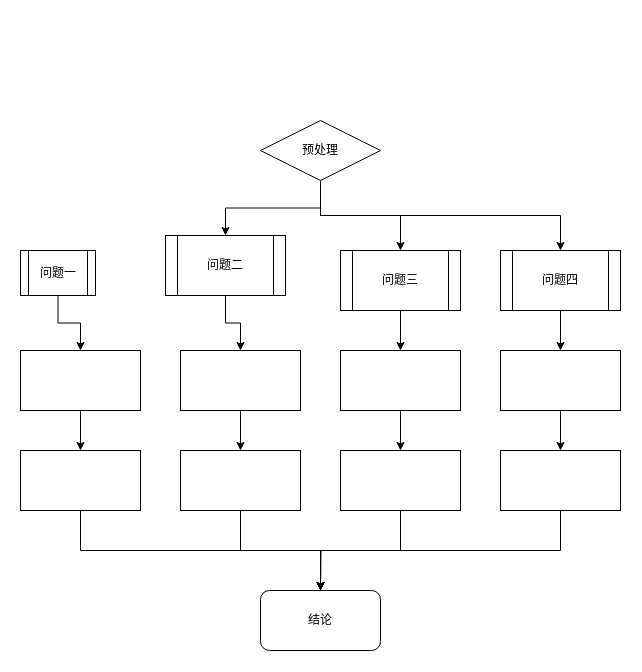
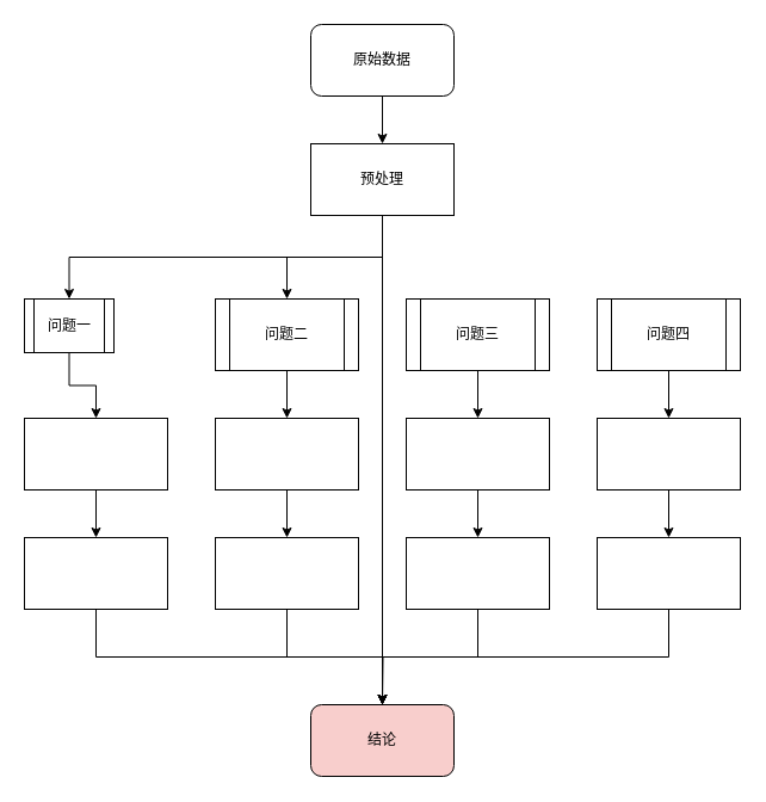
+ <mxCell id="3" value="原始数据" style="rounded=1;whiteSpace=wrap;html=1;" vertex="1" parent="1"><mxGeometry x="260" y="20" width="120" height="60" as="geometry" /></mxCell>
+ <mxCell id="2" value="" style="edgeStyle=orthogonalEdgeStyle;rounded=0;orthogonalLoop=1;jettySize=auto;html=1;" edge="1" parent="1" source="3" target="8"><mxGeometry relative="1" as="geometry" /></mxCell>
- <mxCell id="8" value="预处理" style="rhombus;whiteSpace=wrap;html=1;" vertex="1" parent="1"><mxGeometry x="260" y="120" width="120" height="60" as="geometry" /></mxCell>
+ <mxCell id="8" value="预处理" style="rounded=0;whiteSpace=wrap;html=1;" vertex="1" parent="1"><mxGeometry x="260" y="120" width="120" height="60" as="geometry" /></mxCell>
+ <mxCell id="4" style="edgeStyle=orthogonalEdgeStyle;rounded=0;orthogonalLoop=1;jettySize=auto;html=1;exitX=0.5;exitY=1;exitDx=0;exitDy=0;entryX=0.5;entryY=0;entryDx=0;entryDy=0;" edge="1" parent="1" source="8" target="10"><mxGeometry relative="1" as="geometry" /></mxCell>
- <mxCell id="7" style="edgeStyle=orthogonalEdgeStyle;rounded=0;orthogonalLoop=1;jettySize=auto;html=1;exitX=0.5;exitY=1;exitDx=0;exitDy=0;entryX=0.5;entryY=0;entryDx=0;entryDy=0;" edge="1" parent="1" source="8" target="16"><mxGeometry relative="1" as="geometry" /></mxCell>
- <mxCell id="6" style="edgeStyle=orthogonalEdgeStyle;rounded=0;orthogonalLoop=1;jettySize=auto;html=1;exitX=0.5;exitY=1;exitDx=0;exitDy=0;" edge="1" parent="1" source="8" target="14"><mxGeometry relative="1" as="geometry" /></mxCell>
+ <mxCell id="6" style="edgeStyle=orthogonalEdgeStyle;rounded=0;orthogonalLoop=1;jettySize=auto;html=1;exitX=0.5;exitY=1;exitDx=0;exitDy=0;" edge="1" parent="1" source="8" target="33"><mxGeometry relative="1" as="geometry" /></mxCell>
- <mxCell id="12" value="问题二" style="shape=process;whiteSpace=wrap;html=1;backgroundOutline=1;" vertex="1" parent="1"><mxGeometry x="165" y="235" width="120" height="60" as="geometry" /></mxCell>
+ <mxCell id="12" value="问题二" style="shape=process;whiteSpace=wrap;html=1;backgroundOutline=1;" vertex="1" parent="1"><mxGeometry x="180" y="250" width="120" height="60" as="geometry" /></mxCell>
- <mxCell id="33" value="结论" style="rounded=1;whiteSpace=wrap;html=1;" vertex="1" parent="1"><mxGeometry x="260" y="590" width="120" height="60" as="geometry" /></mxCell>
+ <mxCell id="33" value="结论" style="rounded=1;whiteSpace=wrap;html=1;fillColor=#f8cecc;" vertex="1" parent="1"><mxGeometry x="260" y="590" width="120" height="60" as="geometry" /></mxCell>
